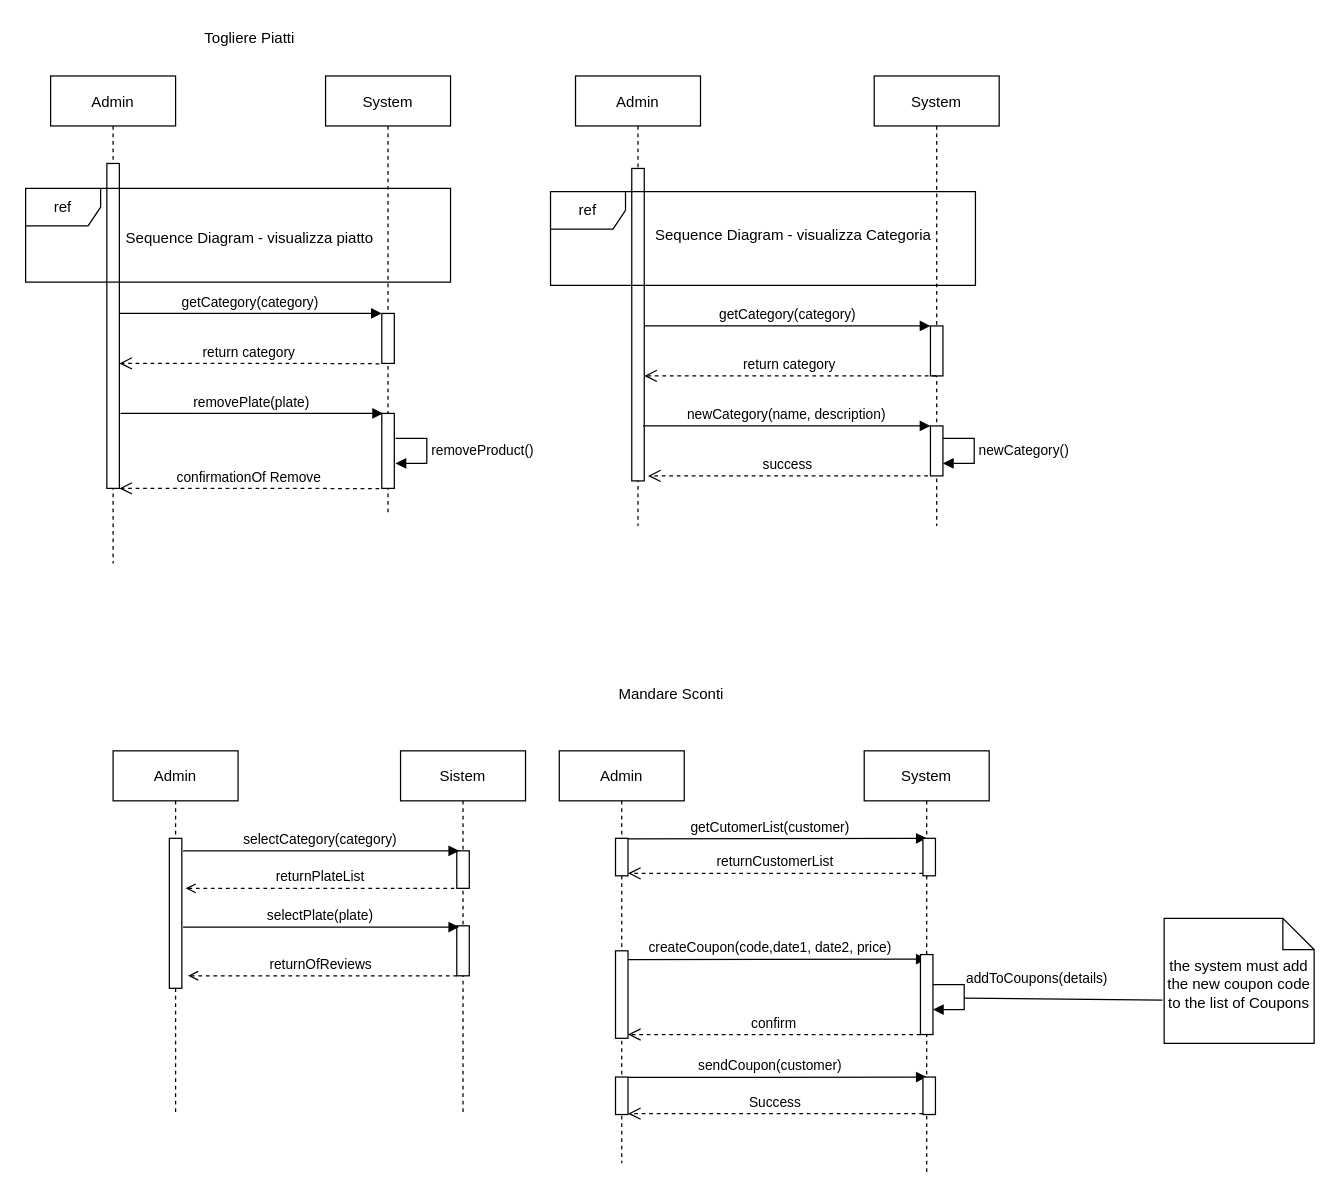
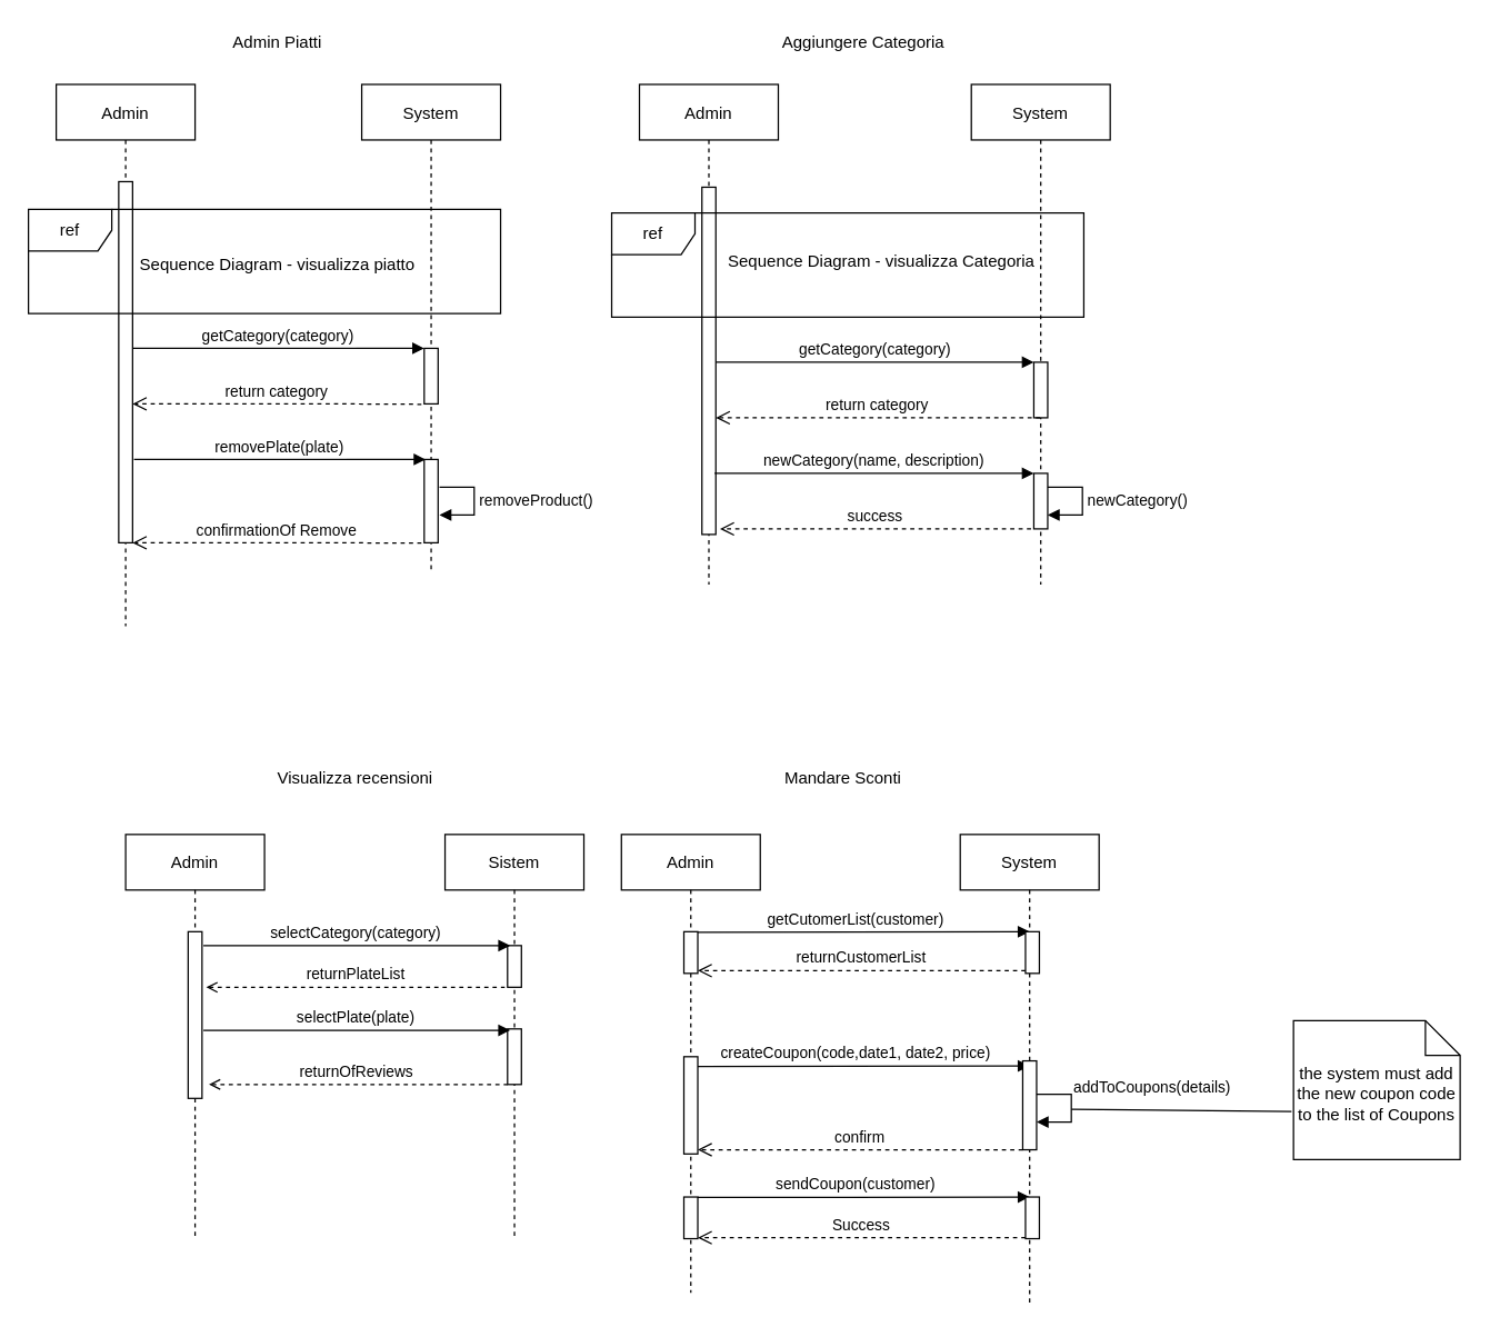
- <mxCell id="11" value="Togliere Piatti" style="text;html=1;align=center;verticalAlign=middle;resizable=0;points=[];autosize=1;strokeColor=none;" vertex="1" parent="1"><mxGeometry x="154" y="20" width="90" height="20" as="geometry" /></mxCell>
+ <mxCell id="11" value="Admin Piatti" style="text;html=1;align=center;verticalAlign=middle;resizable=0;points=[];autosize=1;strokeColor=none;" vertex="1" parent="1"><mxGeometry x="154" y="20" width="90" height="20" as="geometry" /></mxCell>
+ <mxCell id="22" value="Aggiungere Categoria" style="text;html=1;align=center;verticalAlign=middle;resizable=0;points=[];autosize=1;strokeColor=none;" vertex="1" parent="1"><mxGeometry x="556" y="20" width="130" height="20" as="geometry" /></mxCell>
- <mxCell id="44" value="Mandare Sconti&amp;nbsp;" style="text;html=1;align=center;verticalAlign=middle;resizable=0;points=[];autosize=1;strokeColor=none;" vertex="1" parent="1"><mxGeometry x="488" y="545" width="100" height="20" as="geometry" /></mxCell>
+ <mxCell id="44" value="Mandare Sconti&amp;nbsp;" style="text;html=1;align=center;verticalAlign=middle;resizable=0;points=[];autosize=1;strokeColor=none;" vertex="1" parent="1"><mxGeometry x="558" y="550" width="100" height="20" as="geometry" /></mxCell>
+ <mxCell id="33" value="Visualizza recensioni" style="text;html=1;align=center;verticalAlign=middle;resizable=0;points=[];autosize=1;strokeColor=none;" vertex="1" parent="1"><mxGeometry x="190" y="550" width="130" height="20" as="geometry" /></mxCell>
